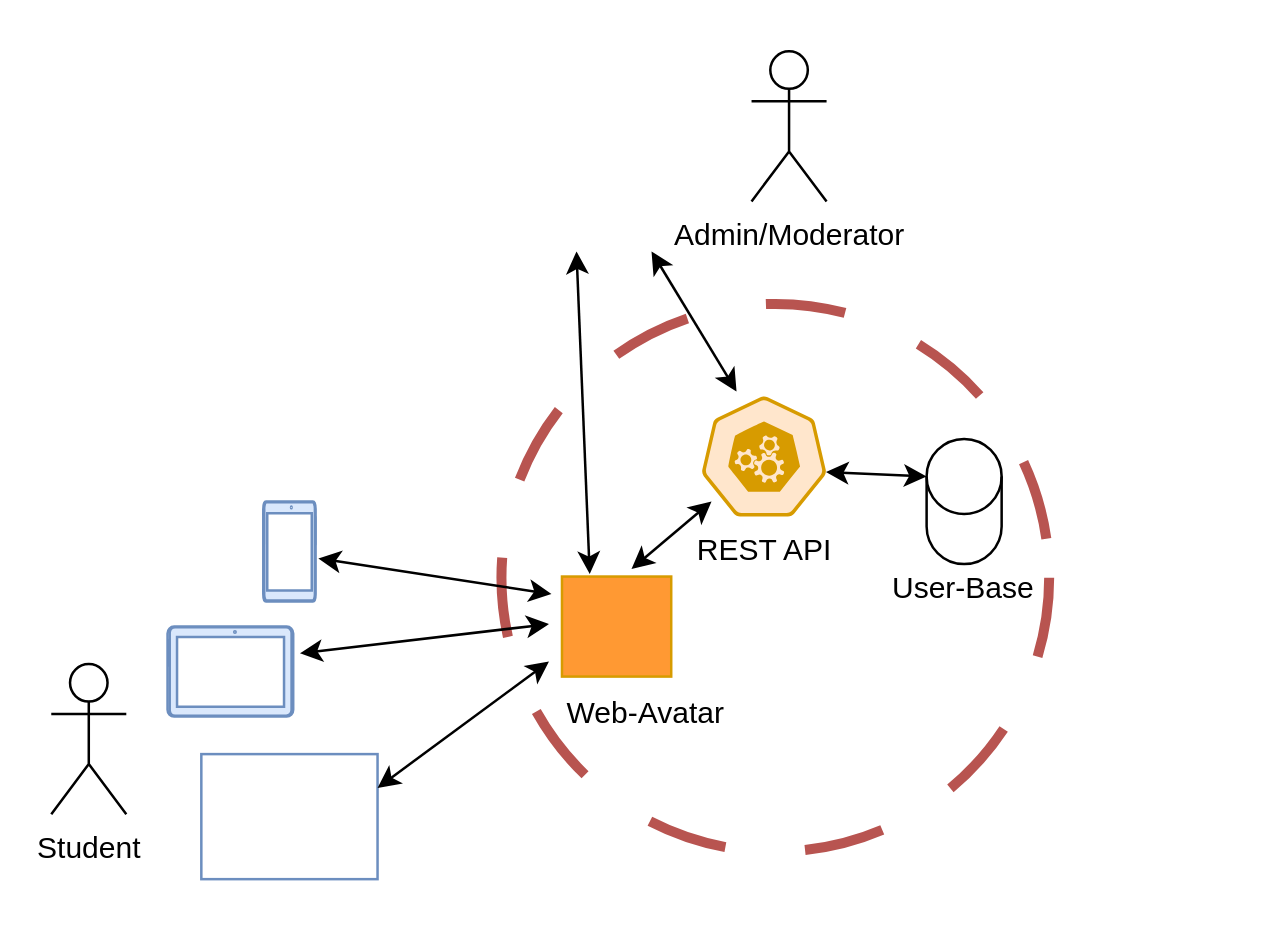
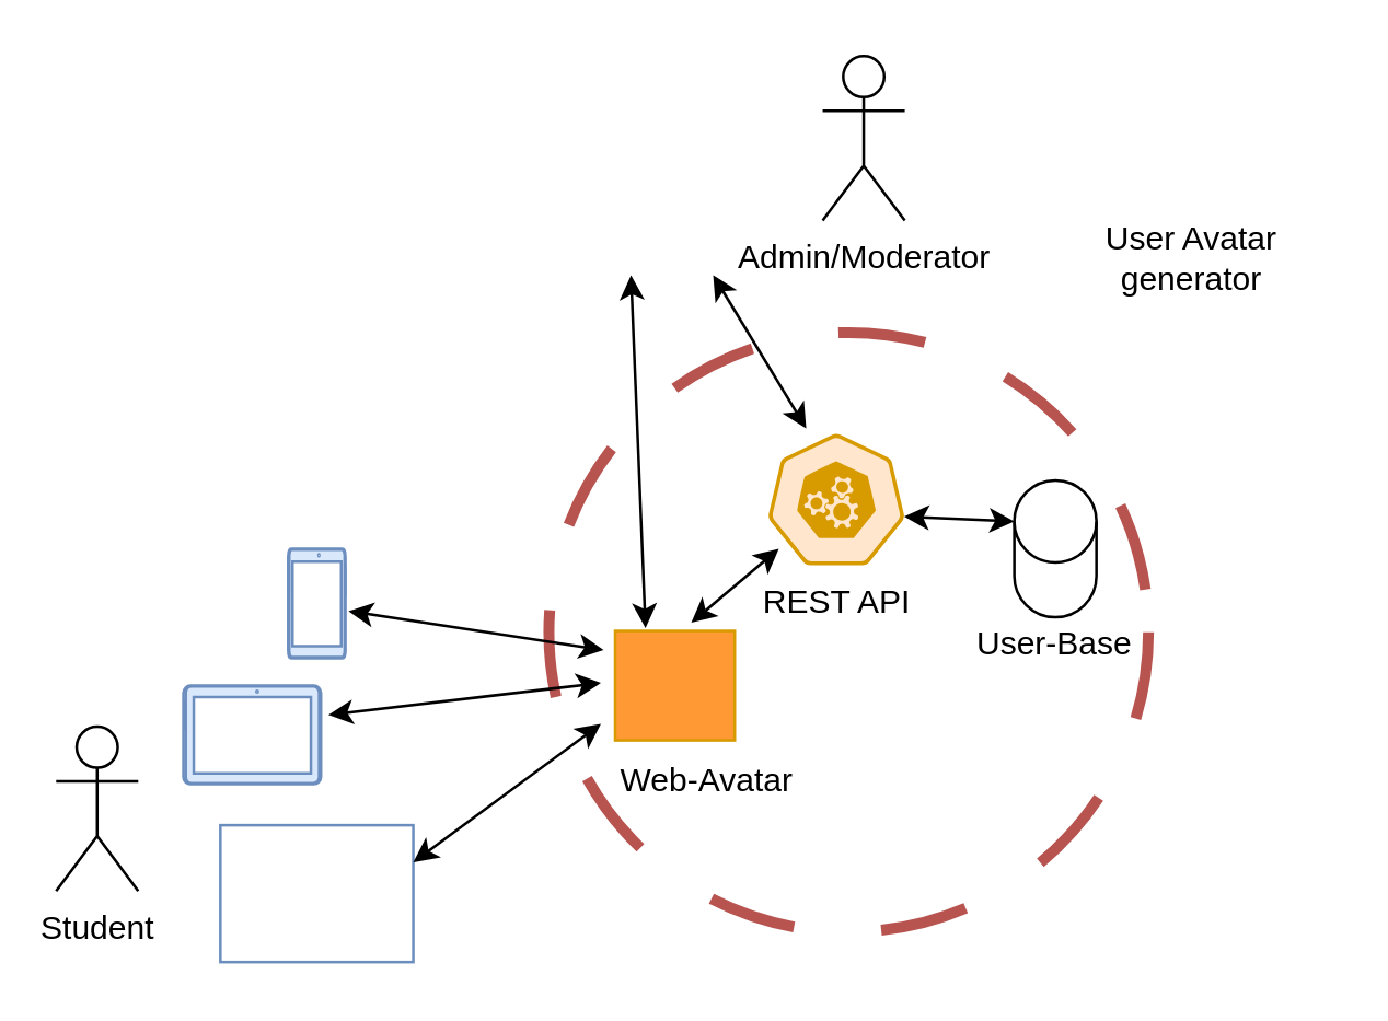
+ <mxCell id="23" value="User Avatar generator" style="text;html=1;align=center;verticalAlign=middle;whiteSpace=wrap;rounded=0;" vertex="1" parent="21"><mxGeometry x="7" y="18.81" width="100" height="30" as="geometry" /></mxCell>
